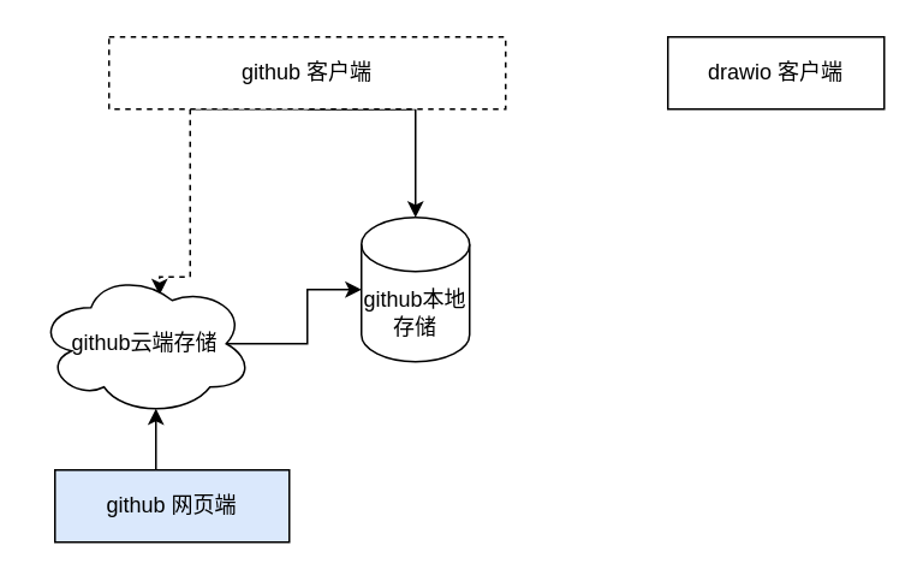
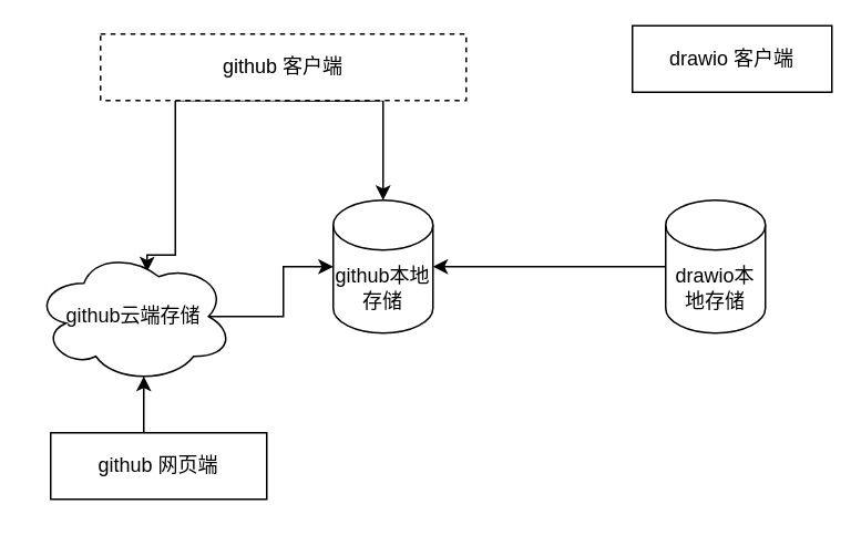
- <mxCell id="6" value="drawio 客户端" style="rounded=0;whiteSpace=wrap;html=1;" vertex="1" parent="1"><mxGeometry x="370" y="20" width="120" height="40" as="geometry" /></mxCell>
+ <mxCell id="6" value="drawio 客户端" style="rounded=0;whiteSpace=wrap;html=1;" vertex="1" parent="1"><mxGeometry x="380" y="15" width="120" height="40" as="geometry" /></mxCell>
- <mxCell id="3" style="edgeStyle=orthogonalEdgeStyle;rounded=0;orthogonalLoop=1;jettySize=auto;html=1;exitX=0.75;exitY=1;exitDx=0;exitDy=0;entryX=0.567;entryY=0.163;entryDx=0;entryDy=0;entryPerimeter=0;dashed=1;" edge="1" parent="1" source="4" target="10"><mxGeometry relative="1" as="geometry"><mxPoint x="110" y="136" as="targetPoint" /><Array as="points"><mxPoint x="105" y="60" /><mxPoint x="105" y="153" /></Array></mxGeometry></mxCell>
+ <mxCell id="3" style="edgeStyle=orthogonalEdgeStyle;rounded=0;orthogonalLoop=1;jettySize=auto;html=1;exitX=0.75;exitY=1;exitDx=0;exitDy=0;entryX=0.567;entryY=0.163;entryDx=0;entryDy=0;entryPerimeter=0;" edge="1" parent="1" source="4" target="10"><mxGeometry relative="1" as="geometry"><mxPoint x="110" y="136" as="targetPoint" /><Array as="points"><mxPoint x="105" y="60" /><mxPoint x="105" y="153" /></Array></mxGeometry></mxCell>
+ <mxCell id="7" style="edgeStyle=orthogonalEdgeStyle;rounded=0;orthogonalLoop=1;jettySize=auto;html=1;entryX=1;entryY=0.5;entryDx=0;entryDy=0;entryPerimeter=0;" edge="1" parent="1" source="8" target="5"><mxGeometry relative="1" as="geometry" /></mxCell>
+ <mxCell id="8" value="drawio本地存储" style="shape=cylinder3;whiteSpace=wrap;html=1;boundedLbl=1;backgroundOutline=1;size=15;" vertex="1" parent="1"><mxGeometry x="400" y="120" width="60" height="80" as="geometry" /></mxCell>
- <mxCell id="12" value="github 网页端" style="rounded=0;whiteSpace=wrap;html=1;fillColor=#dae8fc;" vertex="1" parent="1"><mxGeometry x="30" y="260" width="130" height="40" as="geometry" /></mxCell>
+ <mxCell id="12" value="github 网页端" style="rounded=0;whiteSpace=wrap;html=1;" vertex="1" parent="1"><mxGeometry x="30" y="260" width="130" height="40" as="geometry" /></mxCell>
